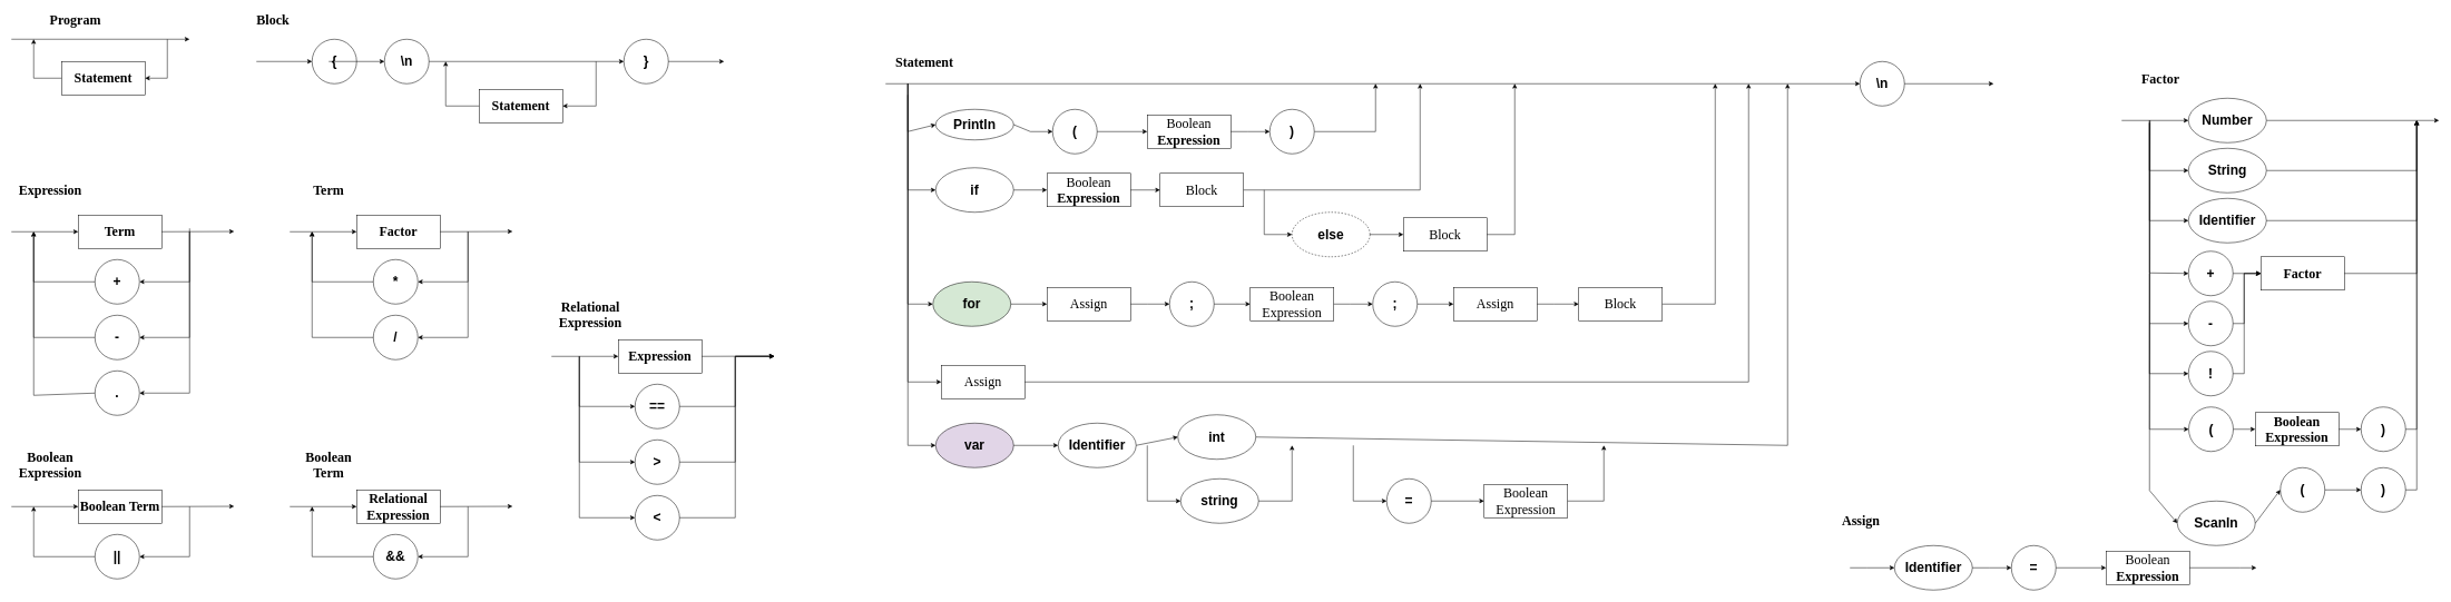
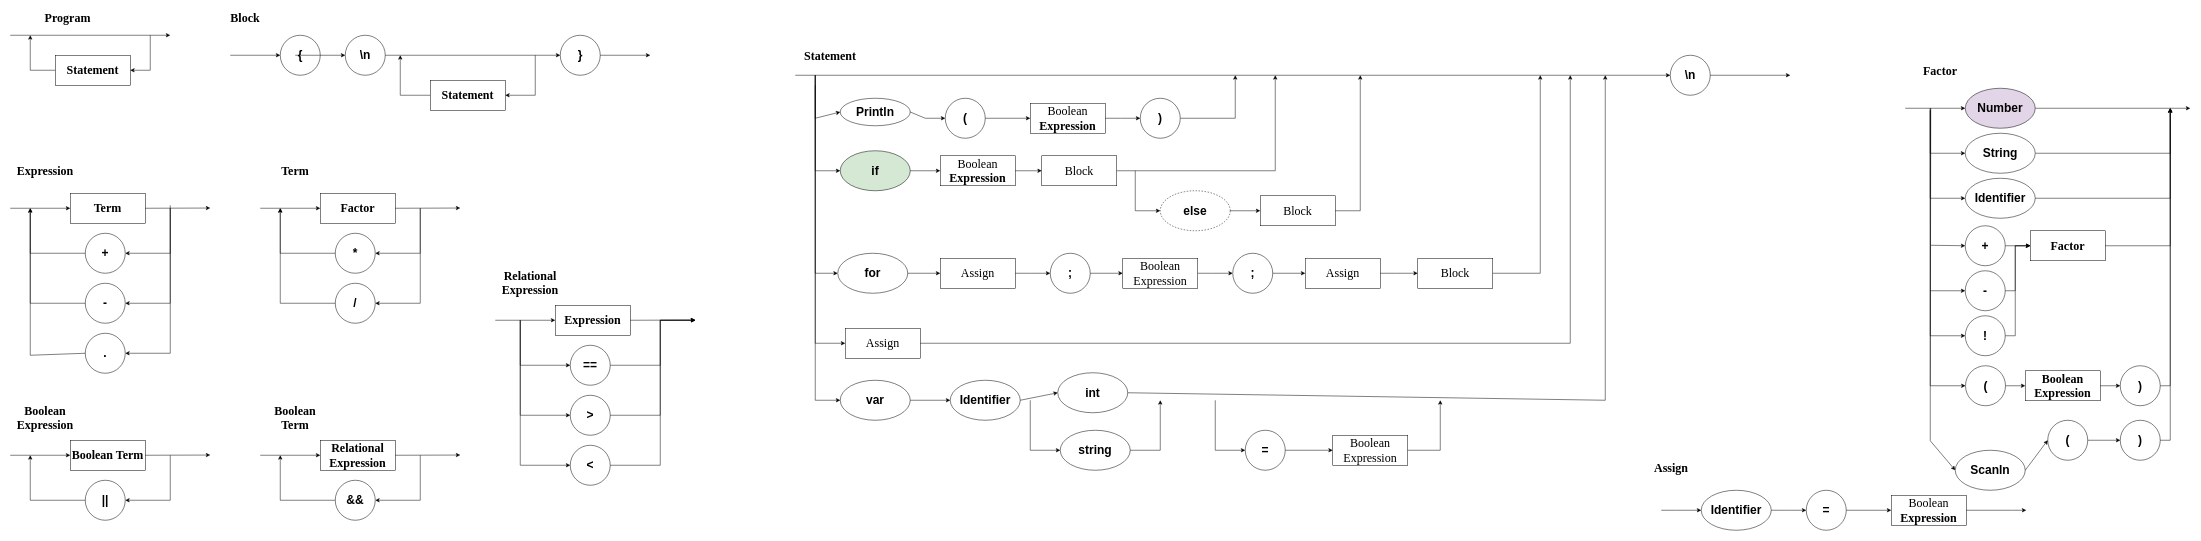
- <mxCell id="43" value="Number" style="ellipse;whiteSpace=wrap;html=1;fontSize=24;fontStyle=1" parent="1" vertex="1"><mxGeometry x="3930" y="176" width="140" height="80" as="geometry" /></mxCell>
+ <mxCell id="43" value="Number" style="ellipse;whiteSpace=wrap;html=1;fontSize=24;fontStyle=1;fillColor=#e1d5e7;" parent="1" vertex="1"><mxGeometry x="3930" y="176" width="140" height="80" as="geometry" /></mxCell>
- <mxCell id="96" value="if" style="ellipse;whiteSpace=wrap;html=1;fontSize=24;fontStyle=1" parent="1" vertex="1"><mxGeometry x="1680" y="301" width="140" height="80" as="geometry" /></mxCell>
+ <mxCell id="96" value="if" style="ellipse;whiteSpace=wrap;html=1;fontSize=24;fontStyle=1;fillColor=#d5e8d4;" parent="1" vertex="1"><mxGeometry x="1680" y="301" width="140" height="80" as="geometry" /></mxCell>
- <mxCell id="114" value="for" style="ellipse;whiteSpace=wrap;html=1;fontSize=24;fontStyle=1;fillColor=#d5e8d4;" parent="1" vertex="1"><mxGeometry x="1675" y="506" width="140" height="80" as="geometry" /></mxCell>
+ <mxCell id="114" value="for" style="ellipse;whiteSpace=wrap;html=1;fontSize=24;fontStyle=1" parent="1" vertex="1"><mxGeometry x="1675" y="506" width="140" height="80" as="geometry" /></mxCell>
- <mxCell id="147" value="var" style="ellipse;whiteSpace=wrap;html=1;fontSize=24;fontStyle=1;fillColor=#e1d5e7;" parent="1" vertex="1"><mxGeometry x="1680" y="760" width="140" height="80" as="geometry" /></mxCell>
+ <mxCell id="147" value="var" style="ellipse;whiteSpace=wrap;html=1;fontSize=24;fontStyle=1" parent="1" vertex="1"><mxGeometry x="1680" y="760" width="140" height="80" as="geometry" /></mxCell>
